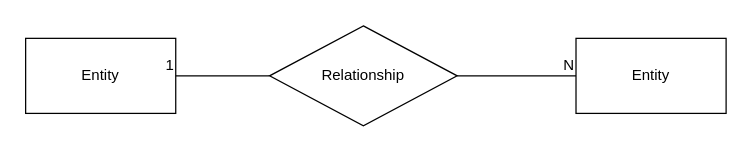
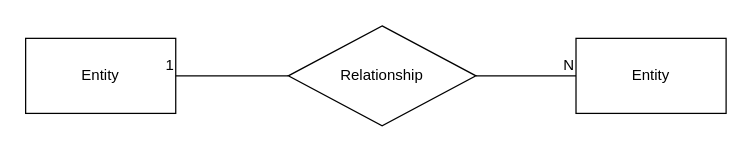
- <mxCell id="4" value="Relationship" style="rhombus;whiteSpace=wrap;html=1;" vertex="1" parent="1"><mxGeometry x="215" y="20" width="150" height="80" as="geometry" /></mxCell>
+ <mxCell id="4" value="Relationship" style="rhombus;whiteSpace=wrap;html=1;" vertex="1" parent="1"><mxGeometry x="230" y="20" width="150" height="80" as="geometry" /></mxCell>
